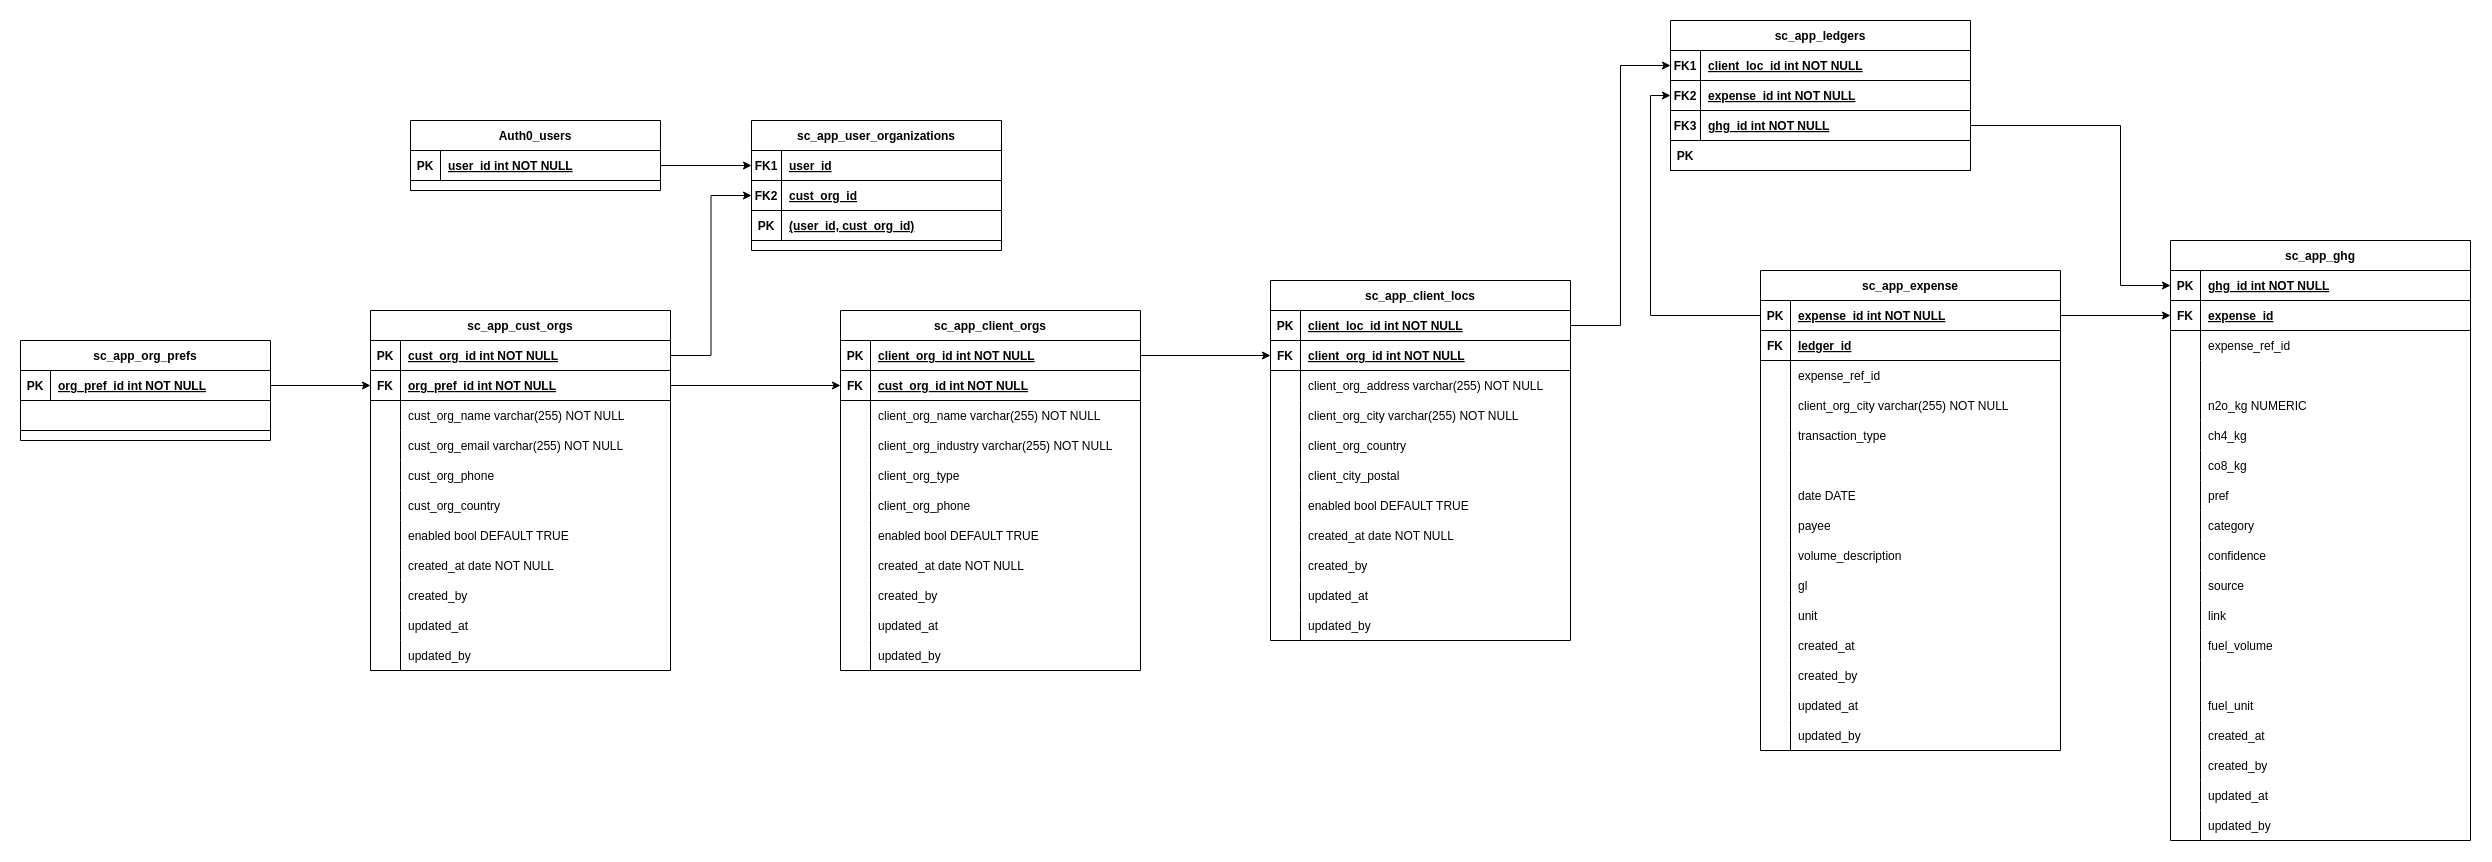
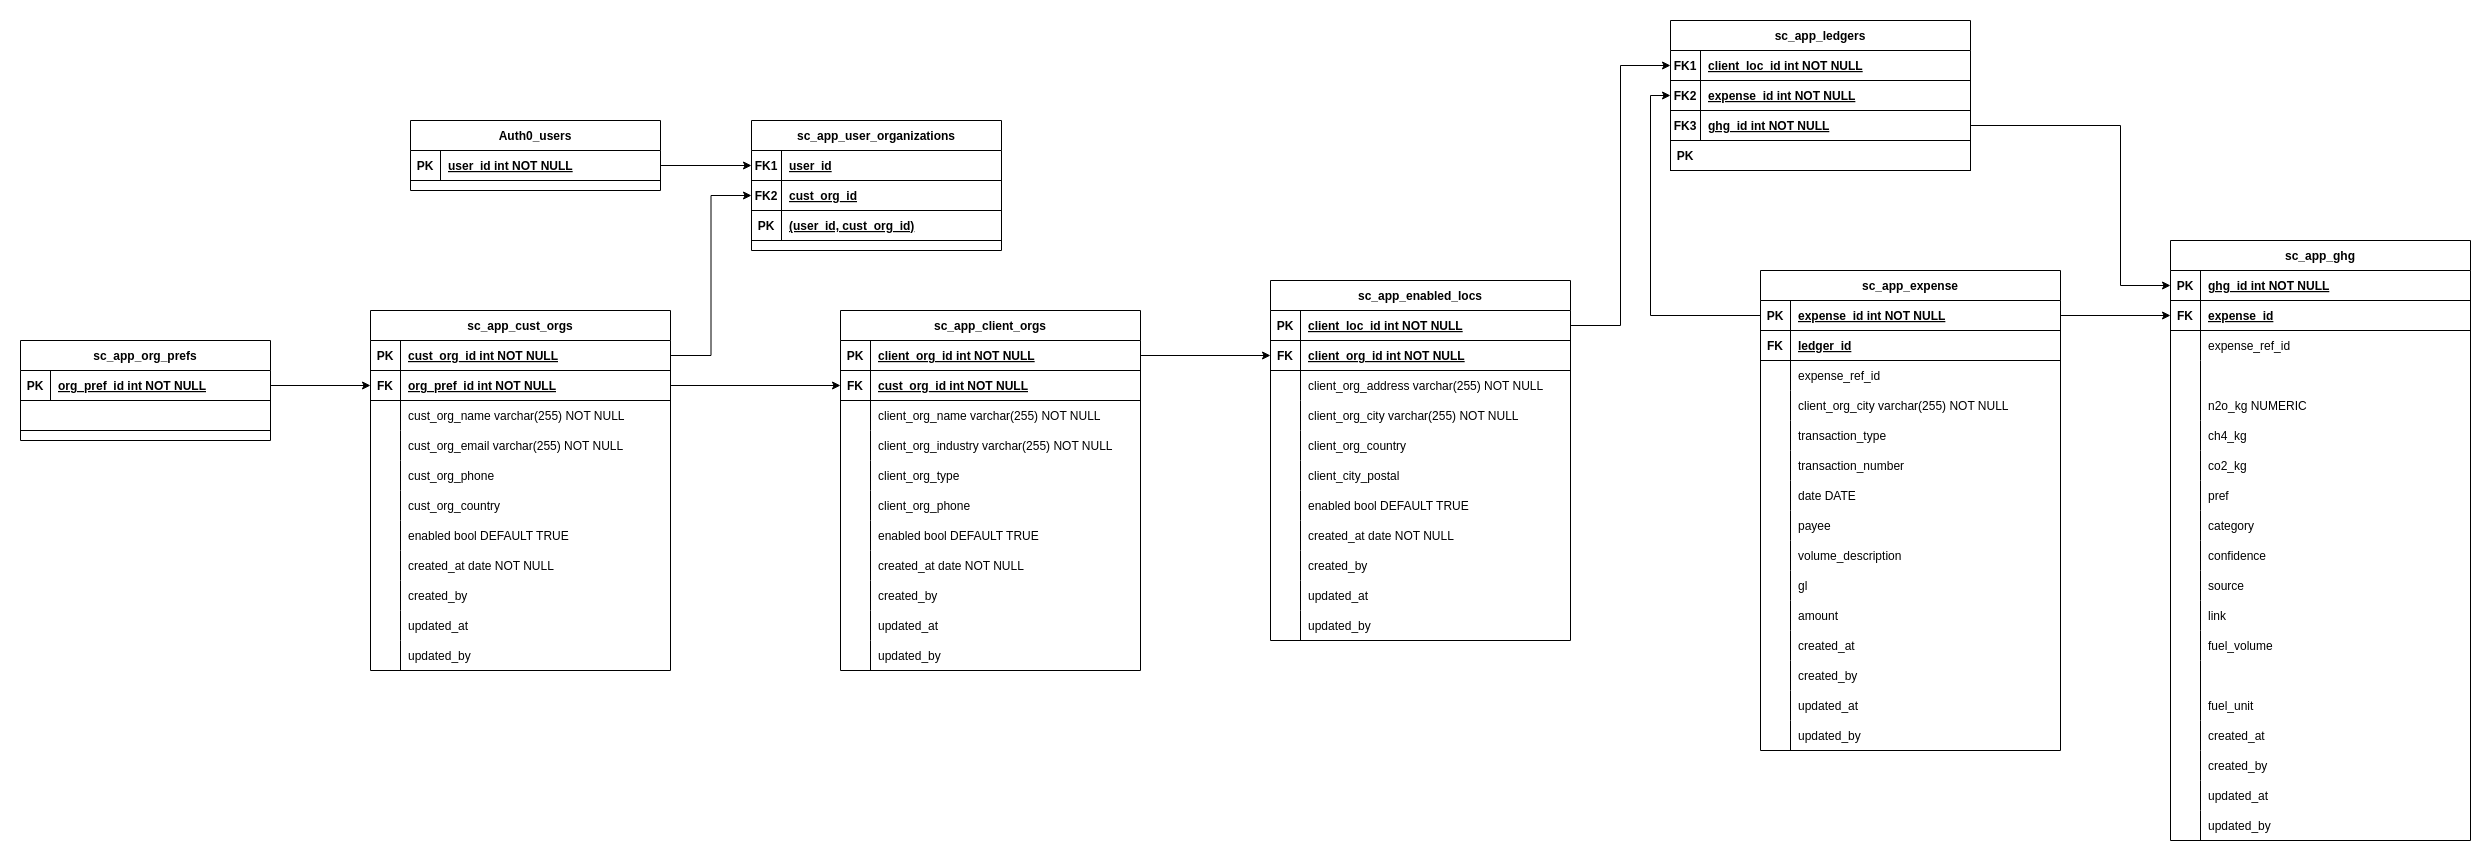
- <mxCell id="94" value="sc_app_client_locs" style="shape=table;startSize=30;container=1;collapsible=1;childLayout=tableLayout;fixedRows=1;rowLines=0;fontStyle=1;align=center;resizeLast=1;" vertex="1" parent="1"><mxGeometry x="1270" y="280" width="300" height="360" as="geometry"><mxRectangle x="250" y="120" width="150" height="30" as="alternateBounds" /></mxGeometry></mxCell>
+ <mxCell id="94" value="sc_app_enabled_locs" style="shape=table;startSize=30;container=1;collapsible=1;childLayout=tableLayout;fixedRows=1;rowLines=0;fontStyle=1;align=center;resizeLast=1;" vertex="1" parent="1"><mxGeometry x="1270" y="280" width="300" height="360" as="geometry"><mxRectangle x="250" y="120" width="150" height="30" as="alternateBounds" /></mxGeometry></mxCell>
+ <mxCell id="159" value="transaction_number" style="shape=partialRectangle;overflow=hidden;connectable=0;fillColor=none;top=0;left=0;bottom=0;right=0;align=left;spacingLeft=6;" vertex="1" parent="157"><mxGeometry x="30" width="270" height="30" as="geometry"><mxRectangle width="270" height="30" as="alternateBounds" /></mxGeometry></mxCell>
- <mxCell id="207" value="co8_kg" style="shape=partialRectangle;overflow=hidden;connectable=0;fillColor=none;top=0;left=0;bottom=0;right=0;align=left;spacingLeft=6;" vertex="1" parent="205"><mxGeometry x="30" width="270" height="30" as="geometry"><mxRectangle width="270" height="30" as="alternateBounds" /></mxGeometry></mxCell>
+ <mxCell id="207" value="co2_kg" style="shape=partialRectangle;overflow=hidden;connectable=0;fillColor=none;top=0;left=0;bottom=0;right=0;align=left;spacingLeft=6;" vertex="1" parent="205"><mxGeometry x="30" width="270" height="30" as="geometry"><mxRectangle width="270" height="30" as="alternateBounds" /></mxGeometry></mxCell>
- <mxCell id="174" value="unit" style="shape=partialRectangle;overflow=hidden;connectable=0;fillColor=none;top=0;left=0;bottom=0;right=0;align=left;spacingLeft=6;" vertex="1" parent="172"><mxGeometry x="30" width="270" height="30" as="geometry"><mxRectangle width="270" height="30" as="alternateBounds" /></mxGeometry></mxCell>
+ <mxCell id="174" value="amount" style="shape=partialRectangle;overflow=hidden;connectable=0;fillColor=none;top=0;left=0;bottom=0;right=0;align=left;spacingLeft=6;" vertex="1" parent="172"><mxGeometry x="30" width="270" height="30" as="geometry"><mxRectangle width="270" height="30" as="alternateBounds" /></mxGeometry></mxCell>
